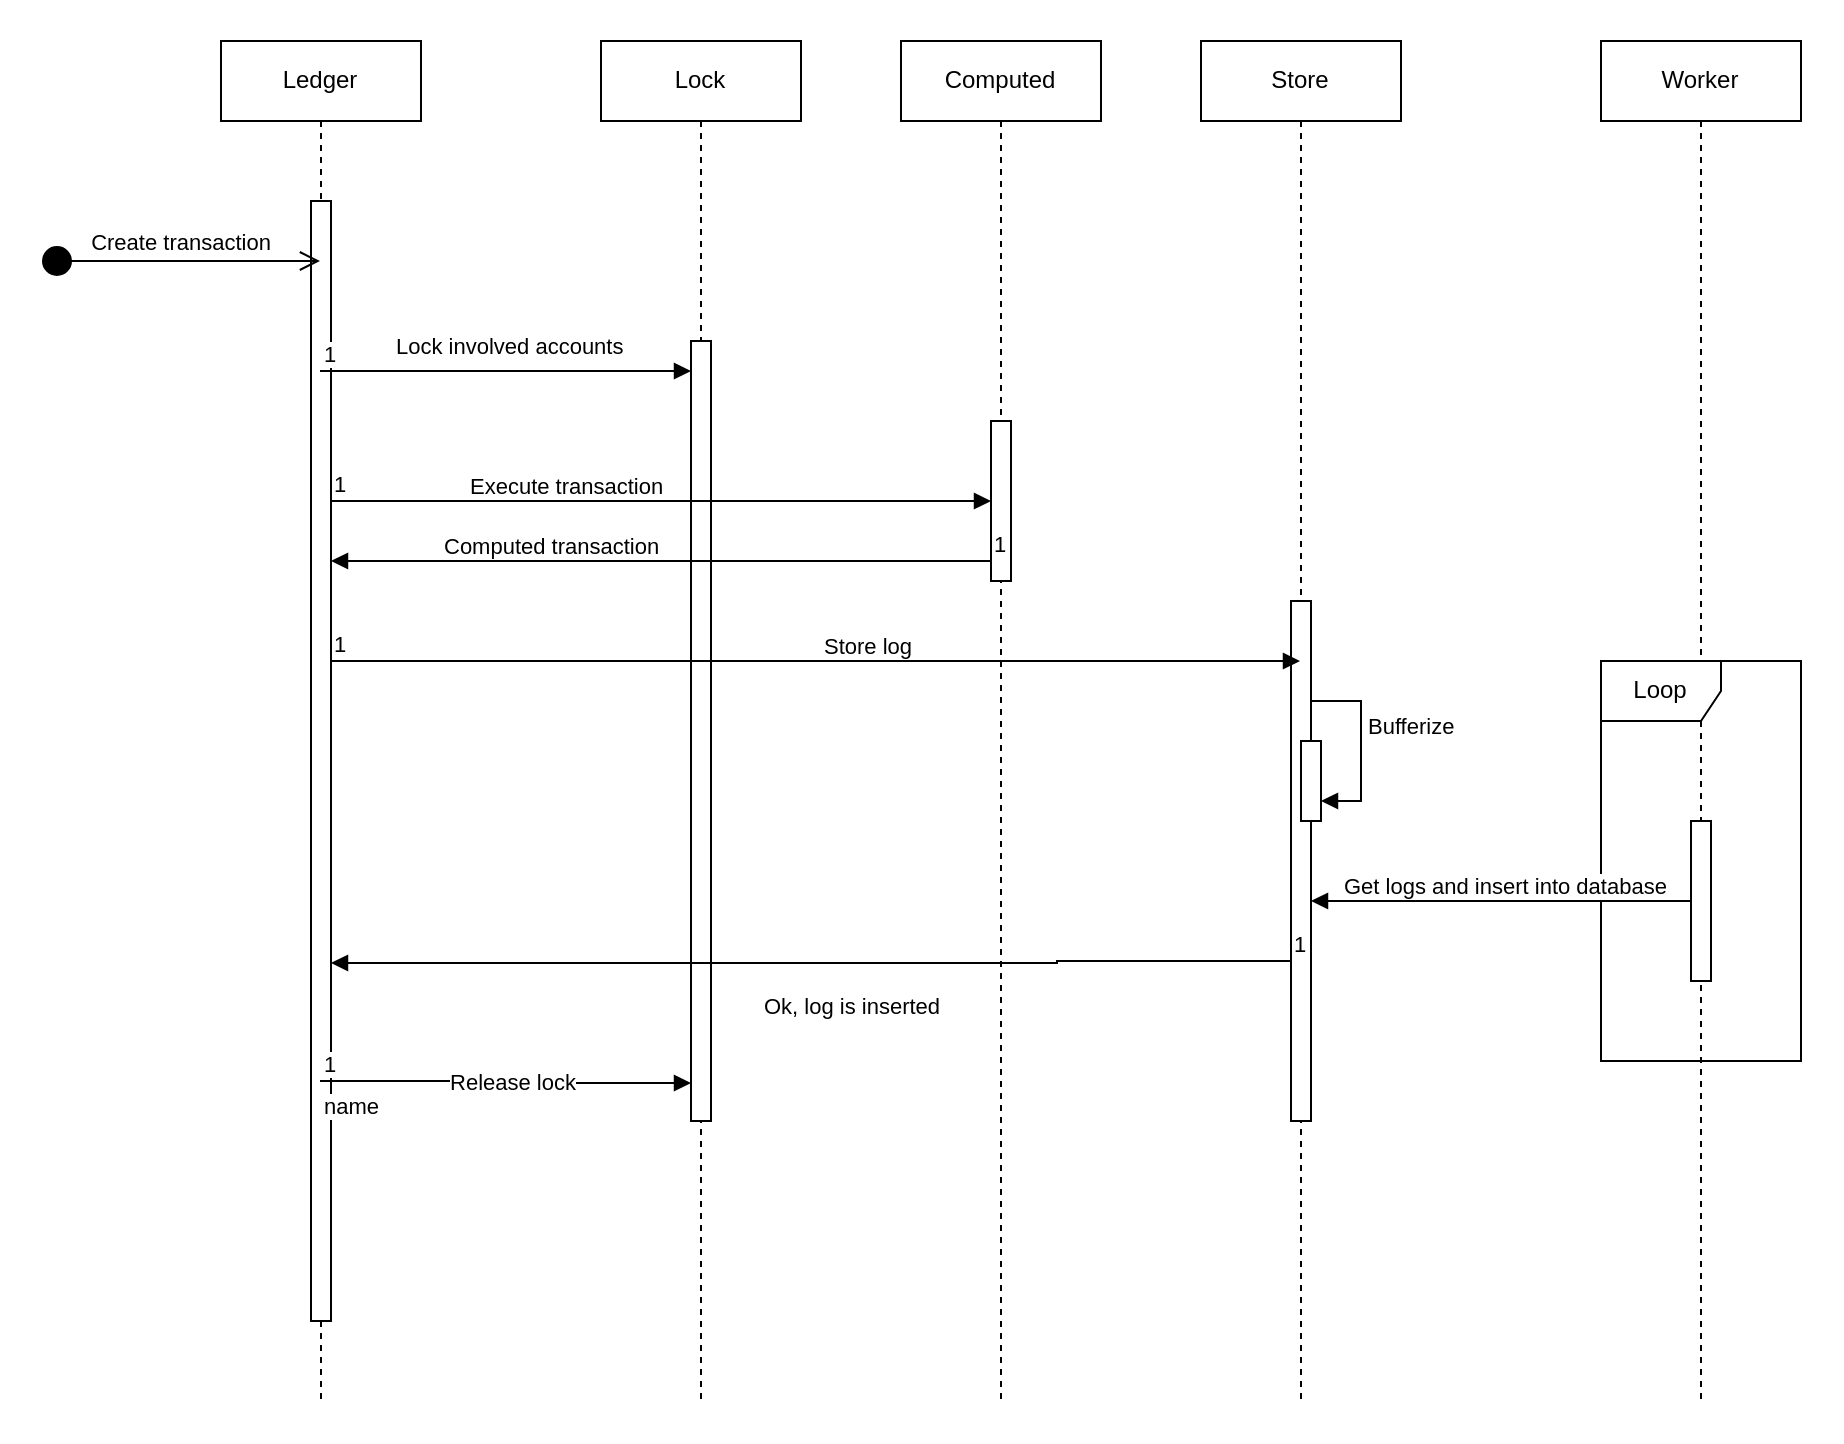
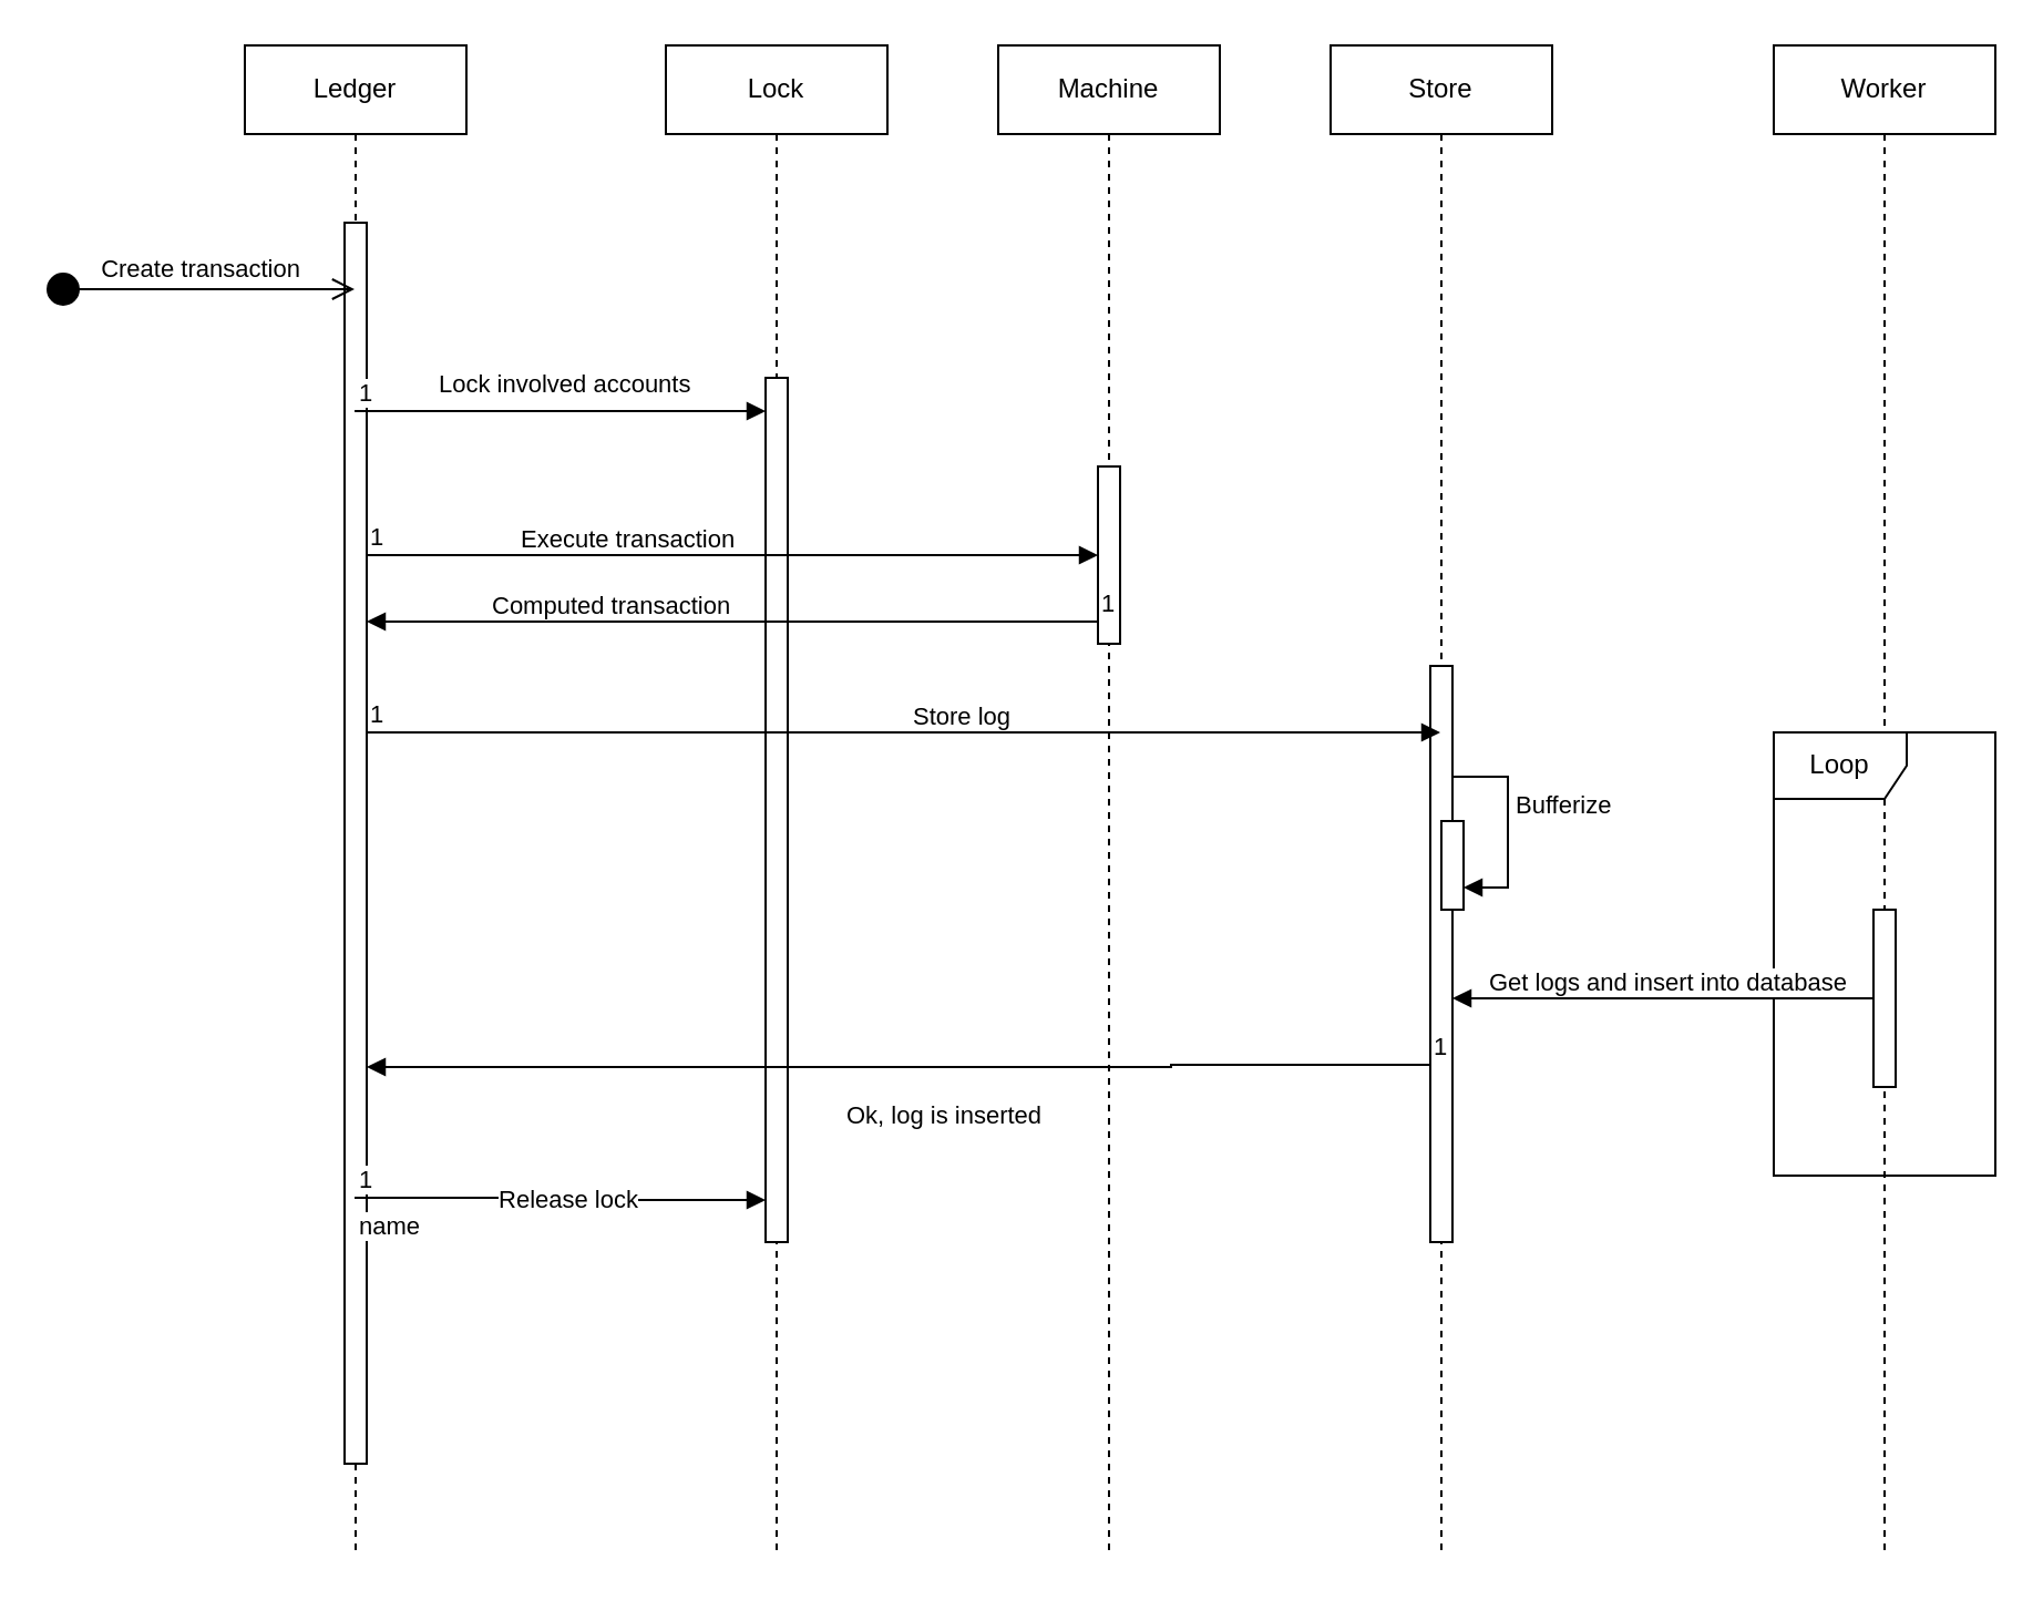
- <mxCell id="8" value="Computed" style="shape=umlLifeline;perimeter=lifelinePerimeter;whiteSpace=wrap;html=1;container=1;dropTarget=0;collapsible=0;recursiveResize=0;outlineConnect=0;portConstraint=eastwest;newEdgeStyle={&quot;curved&quot;:0,&quot;rounded&quot;:0};" vertex="1" parent="1"><mxGeometry x="450" y="20" width="100" height="680" as="geometry" /></mxCell>
+ <mxCell id="8" value="Machine" style="shape=umlLifeline;perimeter=lifelinePerimeter;whiteSpace=wrap;html=1;container=1;dropTarget=0;collapsible=0;recursiveResize=0;outlineConnect=0;portConstraint=eastwest;newEdgeStyle={&quot;curved&quot;:0,&quot;rounded&quot;:0};" vertex="1" parent="1"><mxGeometry x="450" y="20" width="100" height="680" as="geometry" /></mxCell>
